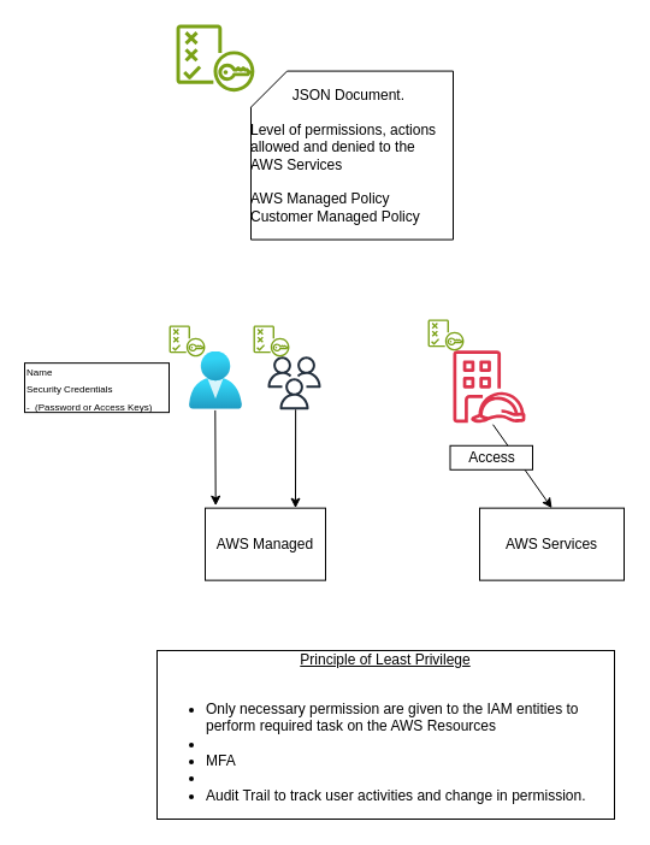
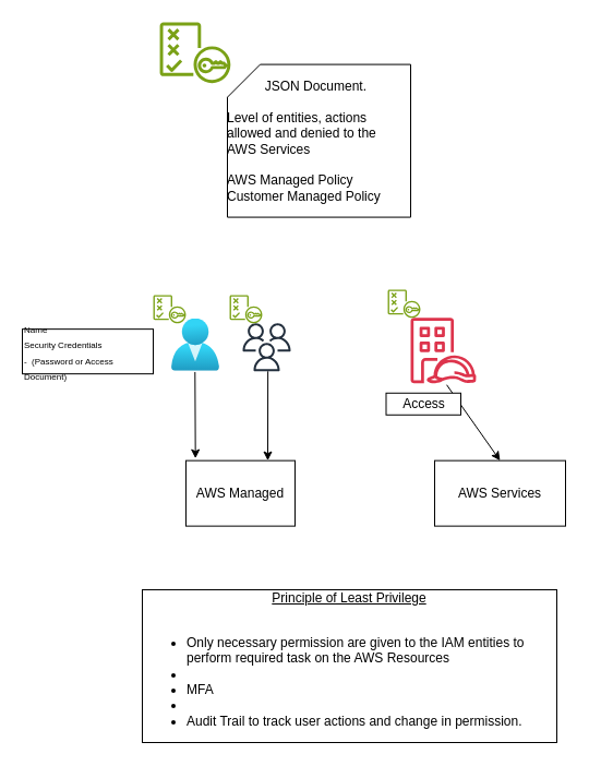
- <mxCell id="12" value="&lt;div style=&quot;text-align: center;&quot;&gt;&lt;span style=&quot;background-color: transparent; color: light-dark(rgb(0, 0, 0), rgb(255, 255, 255));&quot;&gt;JSON Document.&amp;nbsp;&lt;/span&gt;&lt;/div&gt;&lt;div&gt;&lt;span style=&quot;&quot;&gt;&lt;br&gt;&lt;/span&gt;&lt;/div&gt;&lt;div style=&quot;text-align: left;&quot;&gt;&lt;span style=&quot;&quot;&gt;Level of permissions, actions allowed and denied to the AWS Services&lt;/span&gt;&lt;/div&gt;&lt;div style=&quot;text-align: left;&quot;&gt;&lt;span style=&quot;&quot;&gt;&lt;br&gt;&lt;/span&gt;&lt;/div&gt;&lt;div style=&quot;text-align: left;&quot;&gt;&lt;span style=&quot;&quot;&gt;AWS Managed Policy&amp;nbsp;&lt;/span&gt;&lt;/div&gt;&lt;div style=&quot;text-align: left;&quot;&gt;&lt;span style=&quot;&quot;&gt;Customer Managed Policy&lt;/span&gt;&lt;/div&gt;" style="shape=card;whiteSpace=wrap;html=1;align=right;" vertex="1" parent="1"><mxGeometry x="208" y="58.59" width="168" height="140" as="geometry" /></mxCell>
+ <mxCell id="12" value="&lt;div style=&quot;text-align: center;&quot;&gt;&lt;span style=&quot;background-color: transparent; color: light-dark(rgb(0, 0, 0), rgb(255, 255, 255));&quot;&gt;JSON Document.&amp;nbsp;&lt;/span&gt;&lt;/div&gt;&lt;div&gt;&lt;span style=&quot;&quot;&gt;&lt;br&gt;&lt;/span&gt;&lt;/div&gt;&lt;div style=&quot;text-align: left;&quot;&gt;&lt;span style=&quot;&quot;&gt;Level of entities, actions allowed and denied to the AWS Services&lt;/span&gt;&lt;/div&gt;&lt;div style=&quot;text-align: left;&quot;&gt;&lt;span style=&quot;&quot;&gt;&lt;br&gt;&lt;/span&gt;&lt;/div&gt;&lt;div style=&quot;text-align: left;&quot;&gt;&lt;span style=&quot;&quot;&gt;AWS Managed Policy&amp;nbsp;&lt;/span&gt;&lt;/div&gt;&lt;div style=&quot;text-align: left;&quot;&gt;&lt;span style=&quot;&quot;&gt;Customer Managed Policy&lt;/span&gt;&lt;/div&gt;" style="shape=card;whiteSpace=wrap;html=1;align=right;" vertex="1" parent="1"><mxGeometry x="208" y="58.59" width="168" height="140" as="geometry" /></mxCell>
- <mxCell id="17" value="&lt;font style=&quot;font-size: 8px;&quot;&gt;&lt;span style=&quot;background-color: transparent; color: light-dark(rgb(0, 0, 0), rgb(255, 255, 255));&quot;&gt;Name&amp;nbsp;&lt;/span&gt;&lt;br&gt;&lt;span style=&quot;background-color: transparent; color: light-dark(rgb(0, 0, 0), rgb(255, 255, 255));&quot;&gt;Security Credentials&amp;nbsp;&lt;/span&gt;&lt;/font&gt;&lt;div&gt;&lt;font style=&quot;font-size: 8px;&quot;&gt;&lt;span style=&quot;background-color: transparent; color: light-dark(rgb(0, 0, 0), rgb(255, 255, 255));&quot;&gt;-&amp;nbsp; (Password or Access Keys)&lt;/span&gt;&lt;/font&gt;&lt;/div&gt;" style="rounded=0;whiteSpace=wrap;html=1;align=left;" vertex="1" parent="1"><mxGeometry x="20" y="301.14" width="120" height="41" as="geometry" /></mxCell>
+ <mxCell id="17" value="&lt;font style=&quot;font-size: 8px;&quot;&gt;&lt;span style=&quot;background-color: transparent; color: light-dark(rgb(0, 0, 0), rgb(255, 255, 255));&quot;&gt;Name&amp;nbsp;&lt;/span&gt;&lt;br&gt;&lt;span style=&quot;background-color: transparent; color: light-dark(rgb(0, 0, 0), rgb(255, 255, 255));&quot;&gt;Security Credentials&amp;nbsp;&lt;/span&gt;&lt;/font&gt;&lt;div&gt;&lt;font style=&quot;font-size: 8px;&quot;&gt;&lt;span style=&quot;background-color: transparent; color: light-dark(rgb(0, 0, 0), rgb(255, 255, 255));&quot;&gt;-&amp;nbsp; (Password or Access Document)&lt;/span&gt;&lt;/font&gt;&lt;/div&gt;" style="rounded=0;whiteSpace=wrap;html=1;align=left;" vertex="1" parent="1"><mxGeometry x="20" y="301.14" width="120" height="41" as="geometry" /></mxCell>
- <mxCell id="11" value="Access" style="rounded=0;whiteSpace=wrap;html=1;" vertex="1" parent="1"><mxGeometry x="373.5" y="369.77" width="68.5" height="20" as="geometry" /></mxCell>
+ <mxCell id="11" value="Access" style="rounded=0;whiteSpace=wrap;html=1;" vertex="1" parent="1"><mxGeometry x="353.5" y="359.77" width="68.5" height="20" as="geometry" /></mxCell>
- <mxCell id="16" value="&lt;div style=&quot;&quot;&gt;&lt;span style=&quot;background-color: transparent; color: light-dark(rgb(0, 0, 0), rgb(255, 255, 255));&quot;&gt;&lt;u&gt;Principle of Least Privilege&lt;/u&gt;&lt;/span&gt;&lt;/div&gt;&lt;div style=&quot;text-align: left;&quot;&gt;&lt;br&gt;&lt;/div&gt;&lt;div&gt;&lt;div style=&quot;text-align: left;&quot;&gt;&lt;ul&gt;&lt;li&gt;&lt;span style=&quot;background-color: transparent; color: light-dark(rgb(0, 0, 0), rgb(255, 255, 255));&quot;&gt;Only necessary permission are given to the IAM entities to perform required task on the AWS Resources&lt;/span&gt;&lt;/li&gt;&lt;li&gt;&lt;span style=&quot;background-color: transparent; color: light-dark(rgb(0, 0, 0), rgb(255, 255, 255));&quot;&gt;&lt;br&gt;&lt;/span&gt;&lt;/li&gt;&lt;li&gt;&lt;span style=&quot;background-color: transparent; color: light-dark(rgb(0, 0, 0), rgb(255, 255, 255));&quot;&gt;MFA&lt;/span&gt;&lt;/li&gt;&lt;li&gt;&lt;span style=&quot;background-color: transparent; color: light-dark(rgb(0, 0, 0), rgb(255, 255, 255));&quot;&gt;&lt;br&gt;&lt;/span&gt;&lt;/li&gt;&lt;li&gt;&lt;span style=&quot;background-color: transparent; color: light-dark(rgb(0, 0, 0), rgb(255, 255, 255));&quot;&gt;Audit Trail to track user activities and change in permission.&lt;/span&gt;&lt;/li&gt;&lt;/ul&gt;&lt;/div&gt;&lt;/div&gt;" style="rounded=0;whiteSpace=wrap;html=1;" vertex="1" parent="1"><mxGeometry x="130" y="540" width="380" height="140" as="geometry" /></mxCell>
+ <mxCell id="16" value="&lt;div style=&quot;&quot;&gt;&lt;span style=&quot;background-color: transparent; color: light-dark(rgb(0, 0, 0), rgb(255, 255, 255));&quot;&gt;&lt;u&gt;Principle of Least Privilege&lt;/u&gt;&lt;/span&gt;&lt;/div&gt;&lt;div style=&quot;text-align: left;&quot;&gt;&lt;br&gt;&lt;/div&gt;&lt;div&gt;&lt;div style=&quot;text-align: left;&quot;&gt;&lt;ul&gt;&lt;li&gt;&lt;span style=&quot;background-color: transparent; color: light-dark(rgb(0, 0, 0), rgb(255, 255, 255));&quot;&gt;Only necessary permission are given to the IAM entities to perform required task on the AWS Resources&lt;/span&gt;&lt;/li&gt;&lt;li&gt;&lt;span style=&quot;background-color: transparent; color: light-dark(rgb(0, 0, 0), rgb(255, 255, 255));&quot;&gt;&lt;br&gt;&lt;/span&gt;&lt;/li&gt;&lt;li&gt;&lt;span style=&quot;background-color: transparent; color: light-dark(rgb(0, 0, 0), rgb(255, 255, 255));&quot;&gt;MFA&lt;/span&gt;&lt;/li&gt;&lt;li&gt;&lt;span style=&quot;background-color: transparent; color: light-dark(rgb(0, 0, 0), rgb(255, 255, 255));&quot;&gt;&lt;br&gt;&lt;/span&gt;&lt;/li&gt;&lt;li&gt;&lt;span style=&quot;background-color: transparent; color: light-dark(rgb(0, 0, 0), rgb(255, 255, 255));&quot;&gt;Audit Trail to track user actions and change in permission.&lt;/span&gt;&lt;/li&gt;&lt;/ul&gt;&lt;/div&gt;&lt;/div&gt;" style="rounded=0;whiteSpace=wrap;html=1;" vertex="1" parent="1"><mxGeometry x="130" y="540" width="380" height="140" as="geometry" /></mxCell>
